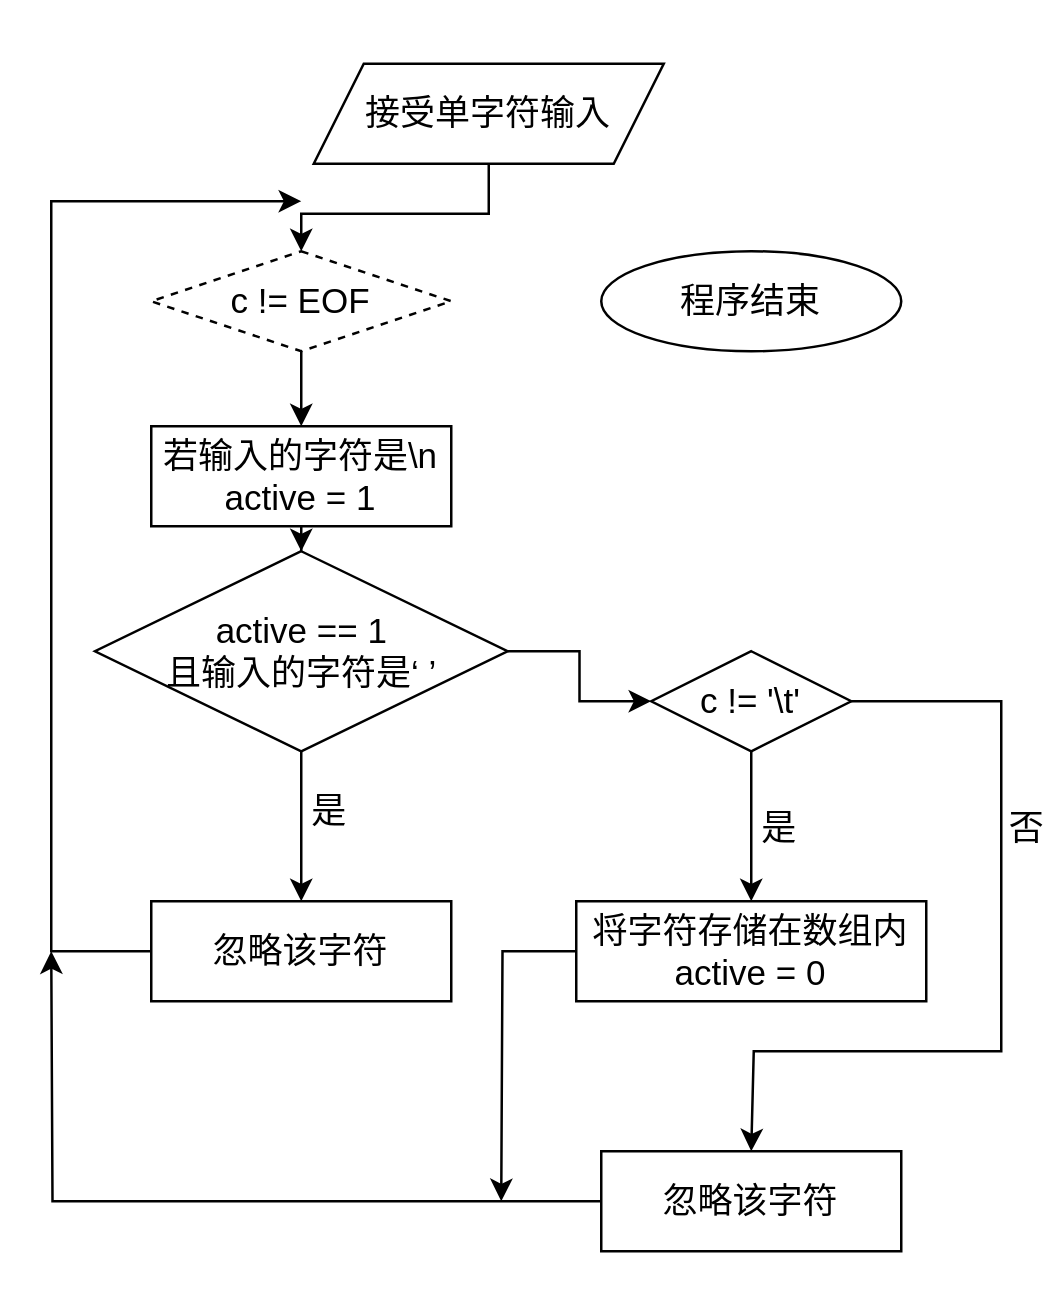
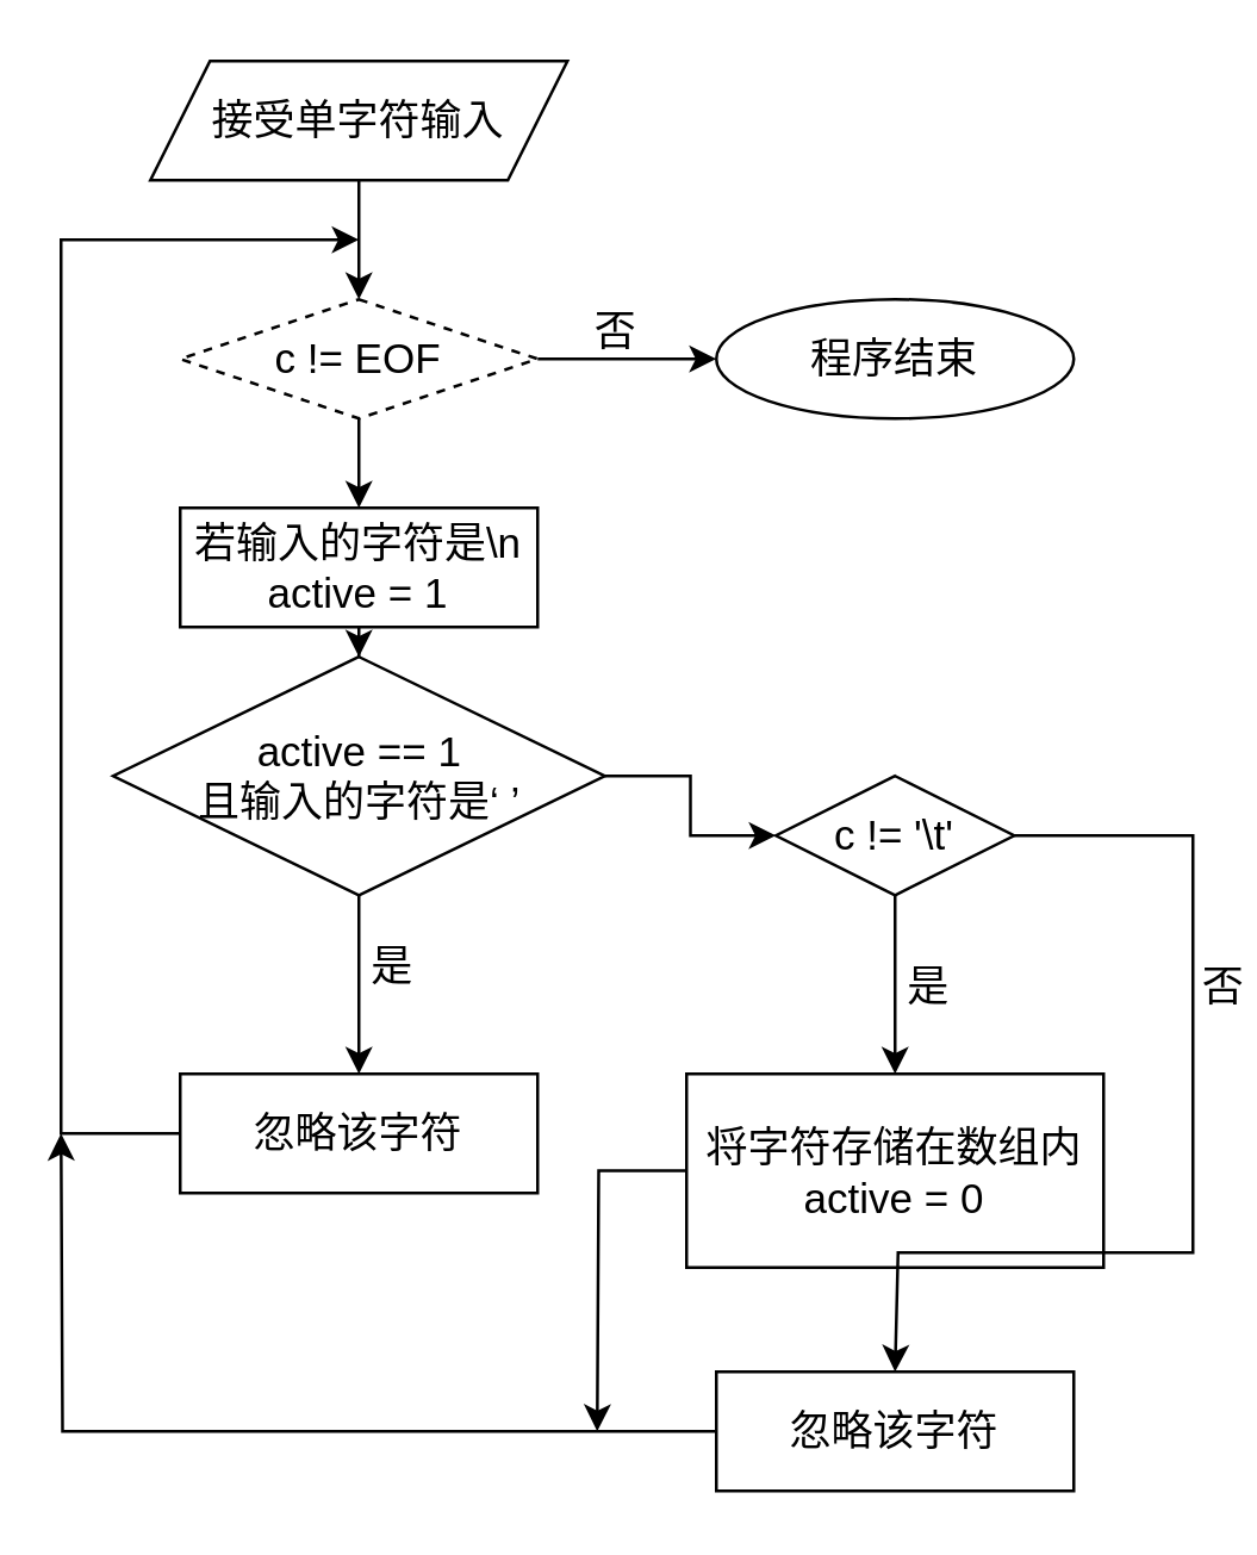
- <mxCell id="4" value="&lt;span style=&quot;font-size: 14px;&quot;&gt;接受单字符输入&lt;/span&gt;" style="shape=parallelogram;perimeter=parallelogramPerimeter;whiteSpace=wrap;html=1;fixedSize=1;" parent="1" vertex="1"><mxGeometry x="125" y="25" width="140" height="40" as="geometry" /></mxCell>
+ <mxCell id="4" value="&lt;span style=&quot;font-size: 14px;&quot;&gt;接受单字符输入&lt;/span&gt;" style="shape=parallelogram;perimeter=parallelogramPerimeter;whiteSpace=wrap;html=1;fixedSize=1;" parent="1" vertex="1"><mxGeometry x="50" y="20" width="140" height="40" as="geometry" /></mxCell>
+ <mxCell id="5" value="" style="edgeStyle=orthogonalEdgeStyle;rounded=0;orthogonalLoop=1;jettySize=auto;html=1;" edge="1" parent="1" source="8" target="2"><mxGeometry relative="1" as="geometry" /></mxCell>
+ <mxCell id="6" value="&lt;font style=&quot;font-size: 14px;&quot;&gt;否&lt;/font&gt;" style="edgeLabel;html=1;align=center;verticalAlign=middle;resizable=0;points=[];" vertex="1" connectable="0" parent="5"><mxGeometry x="-0.029" y="4" relative="1" as="geometry"><mxPoint x="-4" y="-6" as="offset" /></mxGeometry></mxCell>
- <mxCell id="18" value="&lt;font style=&quot;font-size: 14px;&quot;&gt;将字符存储在数组内&lt;/font&gt;&lt;div style=&quot;font-size: 14px;&quot;&gt;&lt;font style=&quot;font-size: 14px;&quot;&gt;active = 0&lt;/font&gt;&lt;/div&gt;" style="rounded=0;whiteSpace=wrap;html=1;" vertex="1" parent="1"><mxGeometry x="230" y="360" width="140" height="40" as="geometry" /></mxCell>
+ <mxCell id="18" value="&lt;font style=&quot;font-size: 14px;&quot;&gt;将字符存储在数组内&lt;/font&gt;&lt;div style=&quot;font-size: 14px;&quot;&gt;&lt;font style=&quot;font-size: 14px;&quot;&gt;active = 0&lt;/font&gt;&lt;/div&gt;" style="rounded=0;whiteSpace=wrap;html=1;" vertex="1" parent="1"><mxGeometry x="230" y="360" width="140" height="65" as="geometry" /></mxCell>
